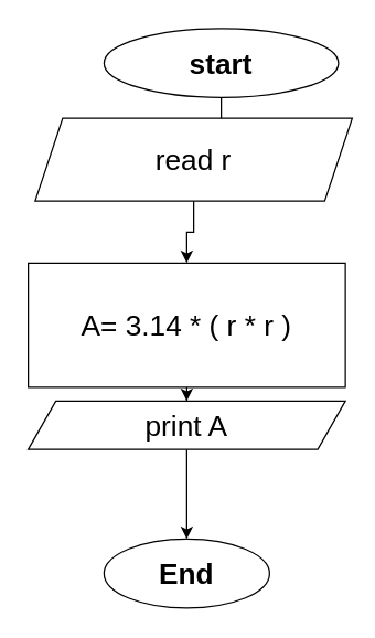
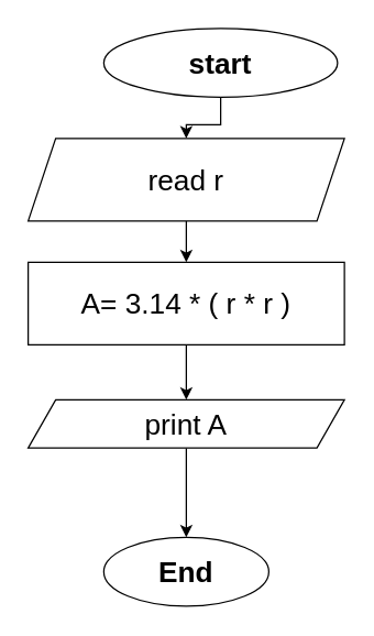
- <mxCell id="5" value="read r" style="shape=parallelogram;perimeter=parallelogramPerimeter;whiteSpace=wrap;html=1;fixedSize=1;fontSize=21;" vertex="1" parent="1"><mxGeometry x="25" y="85" width="230" height="60" as="geometry" /></mxCell>
+ <mxCell id="5" value="read r" style="shape=parallelogram;perimeter=parallelogramPerimeter;whiteSpace=wrap;html=1;fixedSize=1;fontSize=21;" vertex="1" parent="1"><mxGeometry x="20" y="100" width="230" height="60" as="geometry" /></mxCell>
- <mxCell id="7" value="A= 3.14 * ( r * r )" style="rounded=0;whiteSpace=wrap;html=1;fontSize=21;" vertex="1" parent="1"><mxGeometry x="20" y="190" width="230" height="90" as="geometry" /></mxCell>
+ <mxCell id="7" value="A= 3.14 * ( r * r )" style="rounded=0;whiteSpace=wrap;html=1;fontSize=21;" vertex="1" parent="1"><mxGeometry x="20" y="190" width="230" height="60" as="geometry" /></mxCell>
